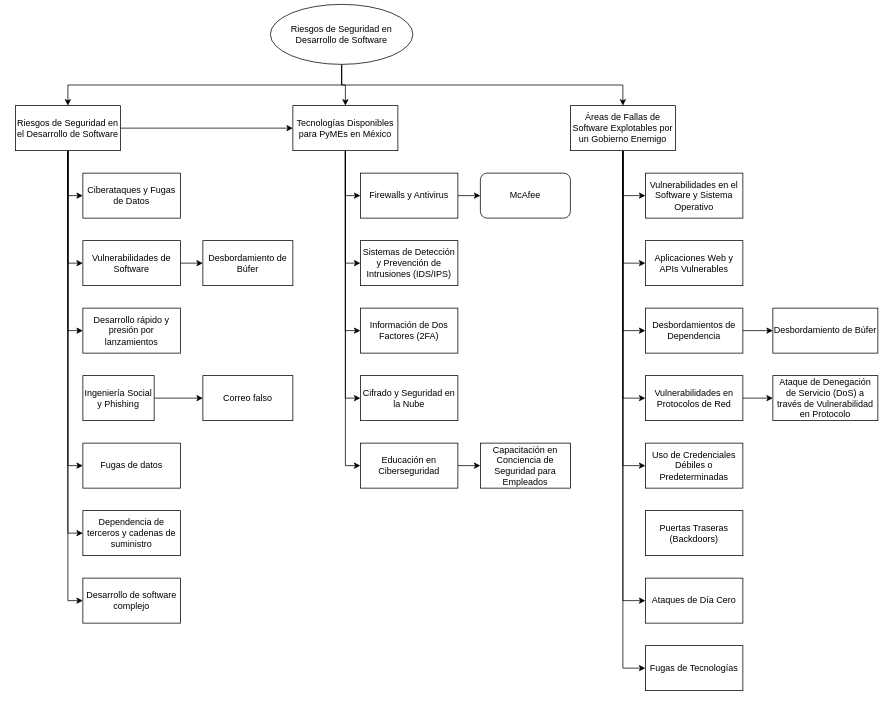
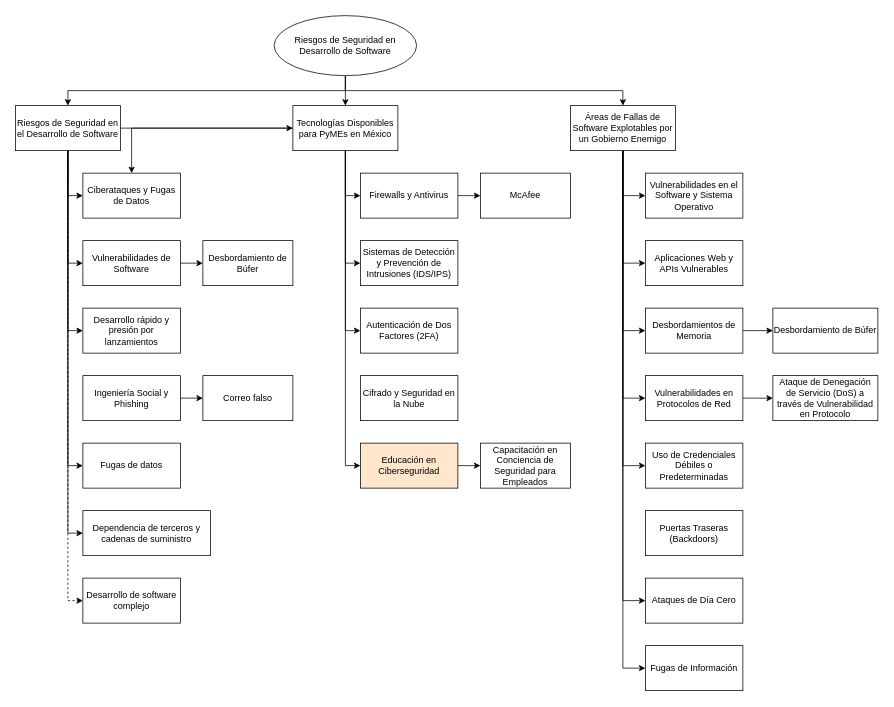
- <mxCell id="5" value=" Riesgos de Seguridad en Desarrollo de Software" style="ellipse;whiteSpace=wrap;html=1;" parent="1" vertex="1"><mxGeometry x="360" y="5" width="190" height="80" as="geometry" /></mxCell>
+ <mxCell id="5" value=" Riesgos de Seguridad en Desarrollo de Software" style="ellipse;whiteSpace=wrap;html=1;" parent="1" vertex="1"><mxGeometry x="365" y="20" width="190" height="80" as="geometry" /></mxCell>
- <mxCell id="56" value="McAfee" style="whiteSpace=wrap;html=1;rounded=1;" vertex="1" parent="1"><mxGeometry x="640" y="230" width="120" height="60" as="geometry" /></mxCell>
+ <mxCell id="56" value="McAfee" style="rounded=0;whiteSpace=wrap;html=1;" vertex="1" parent="1"><mxGeometry x="640" y="230" width="120" height="60" as="geometry" /></mxCell>
- <mxCell id="40" value="Información de Dos Factores (2FA)" style="rounded=0;whiteSpace=wrap;html=1;" parent="1" vertex="1"><mxGeometry x="480" y="410" width="130" height="60" as="geometry" /></mxCell>
+ <mxCell id="40" value="Autenticación de Dos Factores (2FA)" style="rounded=0;whiteSpace=wrap;html=1;" parent="1" vertex="1"><mxGeometry x="480" y="410" width="130" height="60" as="geometry" /></mxCell>
- <mxCell id="47" value="Desbordamientos de Dependencia" style="rounded=0;whiteSpace=wrap;html=1;" parent="1" vertex="1"><mxGeometry x="860" y="410" width="130" height="60" as="geometry" /></mxCell>
+ <mxCell id="47" value="Desbordamientos de Memoria" style="rounded=0;whiteSpace=wrap;html=1;" parent="1" vertex="1"><mxGeometry x="860" y="410" width="130" height="60" as="geometry" /></mxCell>
- <mxCell id="33" value="Ingeniería Social y Phishing" style="rounded=0;whiteSpace=wrap;html=1;" parent="1" vertex="1"><mxGeometry x="110" y="500" width="95" height="60" as="geometry" /></mxCell>
+ <mxCell id="33" value="Ingeniería Social y Phishing" style="rounded=0;whiteSpace=wrap;html=1;" parent="1" vertex="1"><mxGeometry x="110" y="500" width="130" height="60" as="geometry" /></mxCell>
- <mxCell id="15" style="edgeStyle=orthogonalEdgeStyle;rounded=0;orthogonalLoop=1;jettySize=auto;html=1;entryX=0;entryY=0.5;entryDx=0;entryDy=0;" parent="1" source="19" target="41" edge="1"><mxGeometry relative="1" as="geometry" /></mxCell>
+ <mxCell id="15" style="edgeStyle=orthogonalEdgeStyle;rounded=0;orthogonalLoop=1;jettySize=auto;html=1;" parent="1" source="19" target="28" edge="1"><mxGeometry relative="1" as="geometry" /></mxCell>
- <mxCell id="43" value="Educación en Ciberseguridad" style="rounded=0;whiteSpace=wrap;html=1;" parent="1" vertex="1"><mxGeometry x="480" y="590" width="130" height="60" as="geometry" /></mxCell>
+ <mxCell id="43" value="Educación en Ciberseguridad" style="rounded=0;whiteSpace=wrap;html=1;fillColor=#ffe6cc;" parent="1" vertex="1"><mxGeometry x="480" y="590" width="130" height="60" as="geometry" /></mxCell>
- <mxCell id="35" value="Dependencia de terceros y cadenas de suministro" style="rounded=0;whiteSpace=wrap;html=1;" parent="1" vertex="1"><mxGeometry x="110" y="680" width="130" height="60" as="geometry" /></mxCell>
+ <mxCell id="35" value="Dependencia de terceros y cadenas de suministro" style="rounded=0;whiteSpace=wrap;html=1;" parent="1" vertex="1"><mxGeometry x="110" y="680" width="170" height="60" as="geometry" /></mxCell>
- <mxCell id="6" style="edgeStyle=orthogonalEdgeStyle;rounded=0;orthogonalLoop=1;jettySize=auto;html=1;entryX=0;entryY=0.5;entryDx=0;entryDy=0;" parent="1" source="13" target="36" edge="1"><mxGeometry relative="1" as="geometry" /></mxCell>
+ <mxCell id="6" style="edgeStyle=orthogonalEdgeStyle;rounded=0;orthogonalLoop=1;jettySize=auto;html=1;entryX=0;entryY=0.5;entryDx=0;entryDy=0;dashed=1;" parent="1" source="13" target="36" edge="1"><mxGeometry relative="1" as="geometry" /></mxCell>
- <mxCell id="53" value="Fugas de Tecnologías" style="rounded=0;whiteSpace=wrap;html=1;" parent="1" vertex="1"><mxGeometry x="860" y="860" width="130" height="60" as="geometry" /></mxCell>
+ <mxCell id="53" value="Fugas de Información" style="rounded=0;whiteSpace=wrap;html=1;" parent="1" vertex="1"><mxGeometry x="860" y="860" width="130" height="60" as="geometry" /></mxCell>
